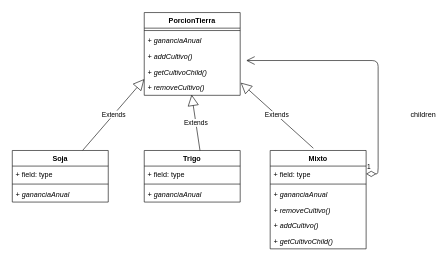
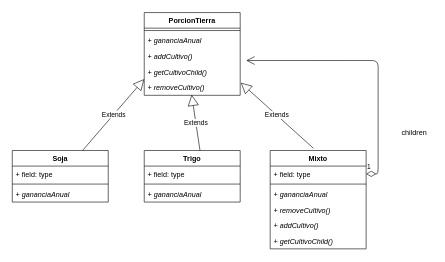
- <mxCell id="27" value="children" style="text;html=1;align=center;verticalAlign=middle;resizable=0;points=[];autosize=1;" vertex="1" parent="1"><mxGeometry x="675" y="180" width="60" height="20" as="geometry" /></mxCell>
+ <mxCell id="27" value="children" style="text;html=1;align=center;verticalAlign=middle;resizable=0;points=[];autosize=1;" vertex="1" parent="1"><mxGeometry x="660" y="210" width="60" height="20" as="geometry" /></mxCell>
